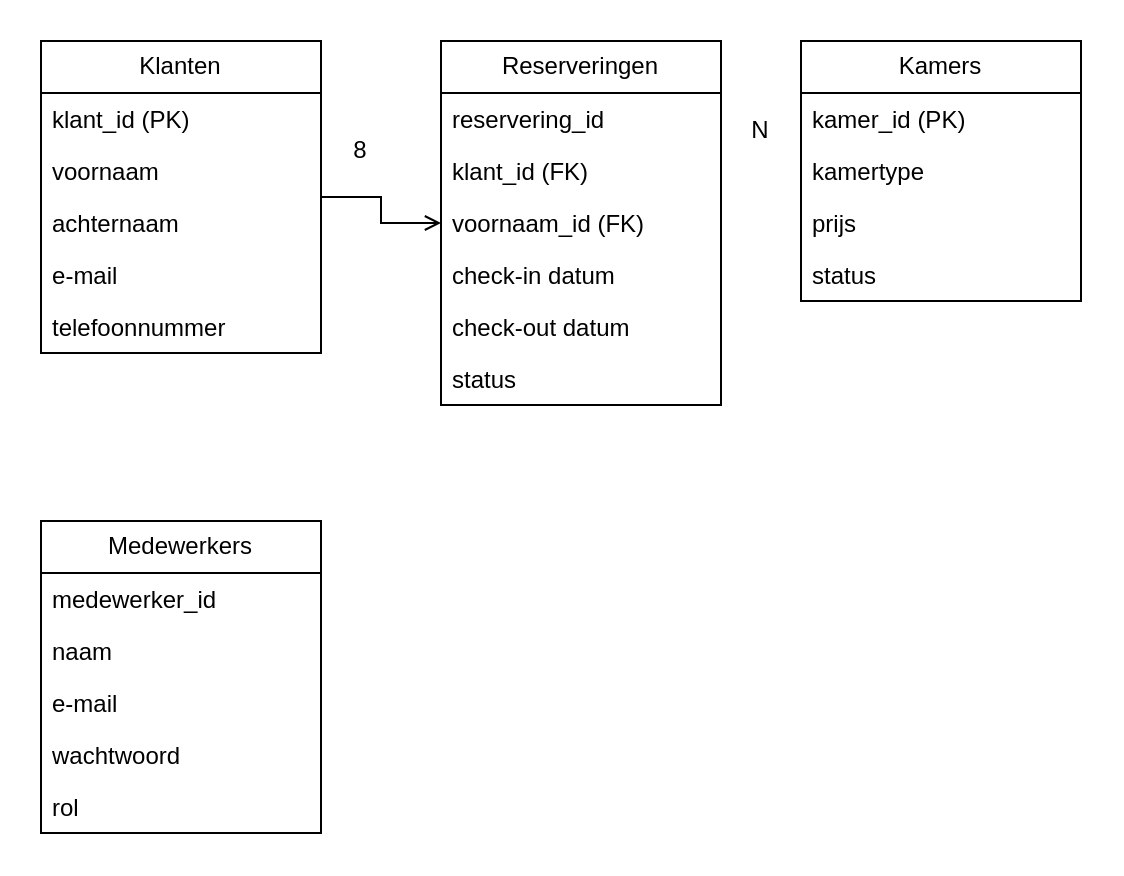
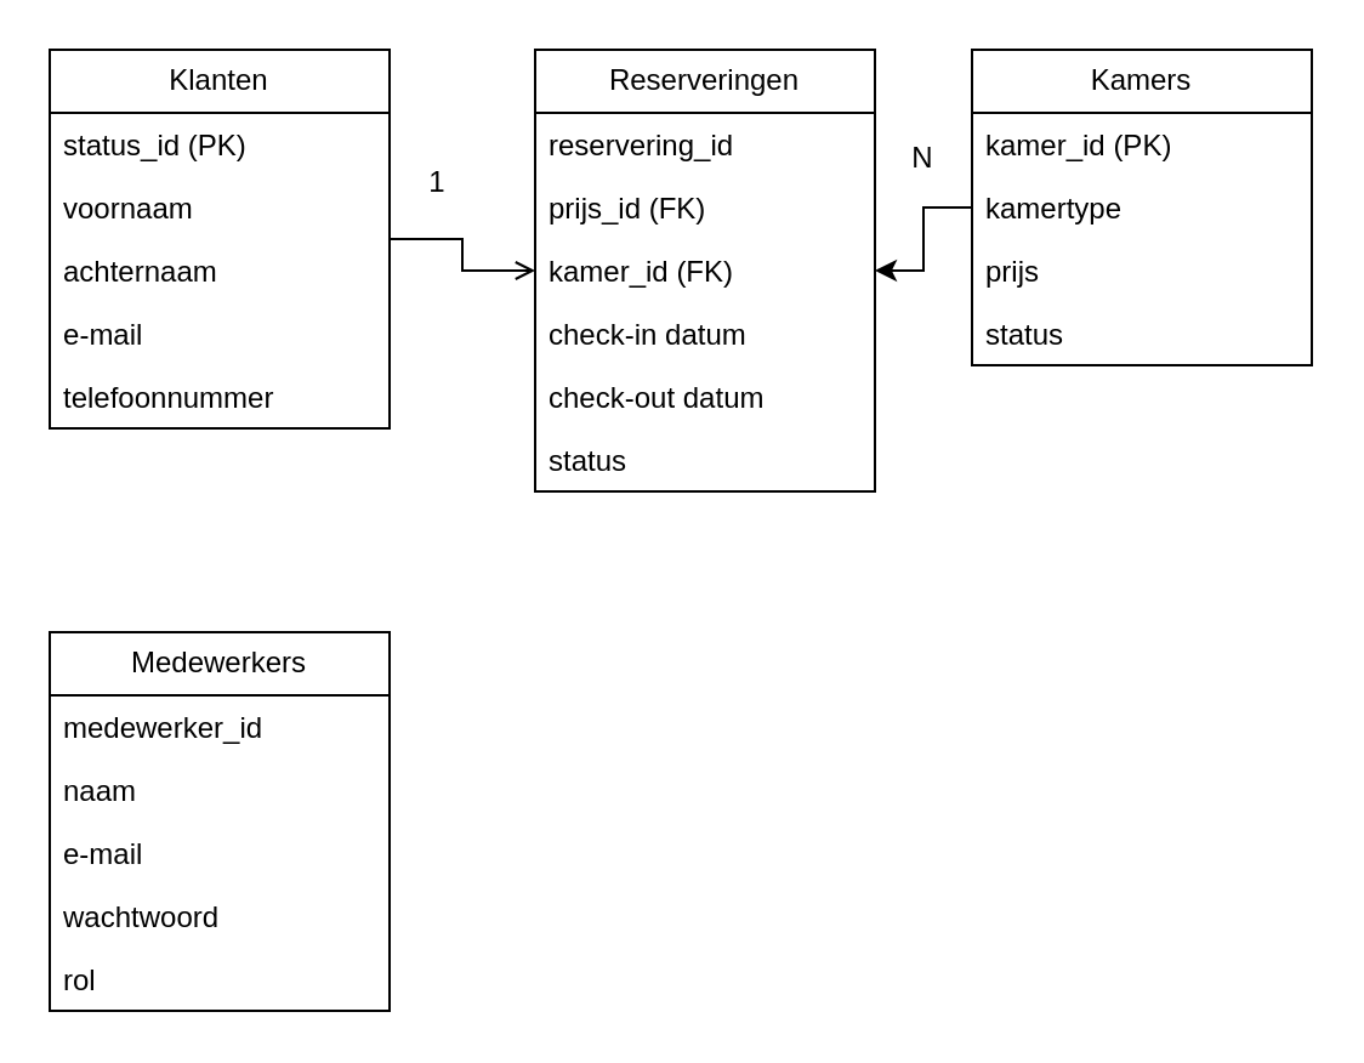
- <mxCell id="4" value="klant_id (PK)" style="text;strokeColor=none;fillColor=none;align=left;verticalAlign=top;spacingLeft=4;spacingRight=4;overflow=hidden;rotatable=0;points=[[0,0.5],[1,0.5]];portConstraint=eastwest;whiteSpace=wrap;html=1;" parent="3" vertex="1"><mxGeometry y="26" width="140" height="26" as="geometry" /></mxCell>
+ <mxCell id="4" value="status_id (PK)" style="text;strokeColor=none;fillColor=none;align=left;verticalAlign=top;spacingLeft=4;spacingRight=4;overflow=hidden;rotatable=0;points=[[0,0.5],[1,0.5]];portConstraint=eastwest;whiteSpace=wrap;html=1;" parent="3" vertex="1"><mxGeometry y="26" width="140" height="26" as="geometry" /></mxCell>
- <mxCell id="16" value="8" style="text;html=1;align=center;verticalAlign=middle;whiteSpace=wrap;rounded=0;" parent="1" vertex="1"><mxGeometry x="150" y="60" width="60" height="30" as="geometry" /></mxCell>
+ <mxCell id="16" value="1" style="text;html=1;align=center;verticalAlign=middle;whiteSpace=wrap;rounded=0;" parent="1" vertex="1"><mxGeometry x="150" y="60" width="60" height="30" as="geometry" /></mxCell>
- <mxCell id="11" value="klant_id (FK)" style="text;strokeColor=none;fillColor=none;align=left;verticalAlign=top;spacingLeft=4;spacingRight=4;overflow=hidden;rotatable=0;points=[[0,0.5],[1,0.5]];portConstraint=eastwest;whiteSpace=wrap;html=1;" parent="9" vertex="1"><mxGeometry y="52" width="140" height="26" as="geometry" /></mxCell>
+ <mxCell id="11" value="prijs_id (FK)" style="text;strokeColor=none;fillColor=none;align=left;verticalAlign=top;spacingLeft=4;spacingRight=4;overflow=hidden;rotatable=0;points=[[0,0.5],[1,0.5]];portConstraint=eastwest;whiteSpace=wrap;html=1;" parent="9" vertex="1"><mxGeometry y="52" width="140" height="26" as="geometry" /></mxCell>
+ <mxCell id="17" style="edgeStyle=orthogonalEdgeStyle;rounded=0;orthogonalLoop=1;jettySize=auto;html=1;" parent="1" source="18" target="9" edge="1"><mxGeometry relative="1" as="geometry" /></mxCell>
- <mxCell id="12" value="voornaam_id (FK)" style="text;strokeColor=none;fillColor=none;align=left;verticalAlign=top;spacingLeft=4;spacingRight=4;overflow=hidden;rotatable=0;points=[[0,0.5],[1,0.5]];portConstraint=eastwest;whiteSpace=wrap;html=1;" parent="9" vertex="1"><mxGeometry y="78" width="140" height="26" as="geometry" /></mxCell>
+ <mxCell id="12" value="kamer_id (FK)" style="text;strokeColor=none;fillColor=none;align=left;verticalAlign=top;spacingLeft=4;spacingRight=4;overflow=hidden;rotatable=0;points=[[0,0.5],[1,0.5]];portConstraint=eastwest;whiteSpace=wrap;html=1;" parent="9" vertex="1"><mxGeometry y="78" width="140" height="26" as="geometry" /></mxCell>
